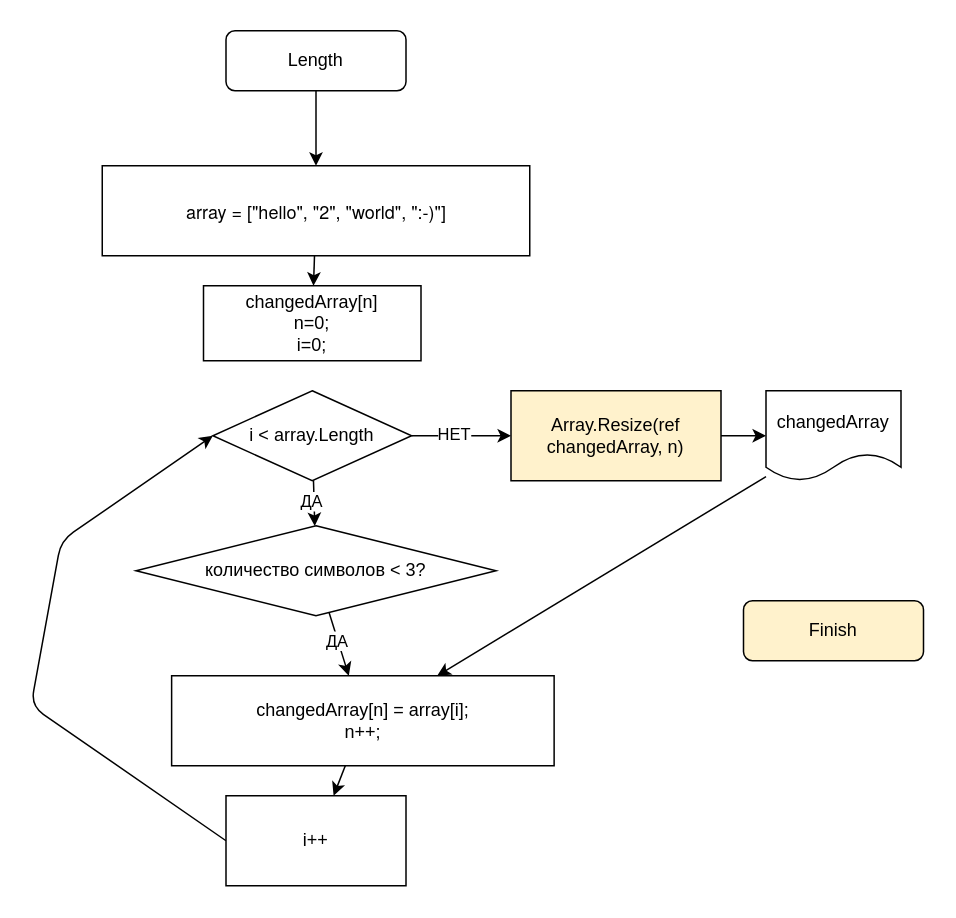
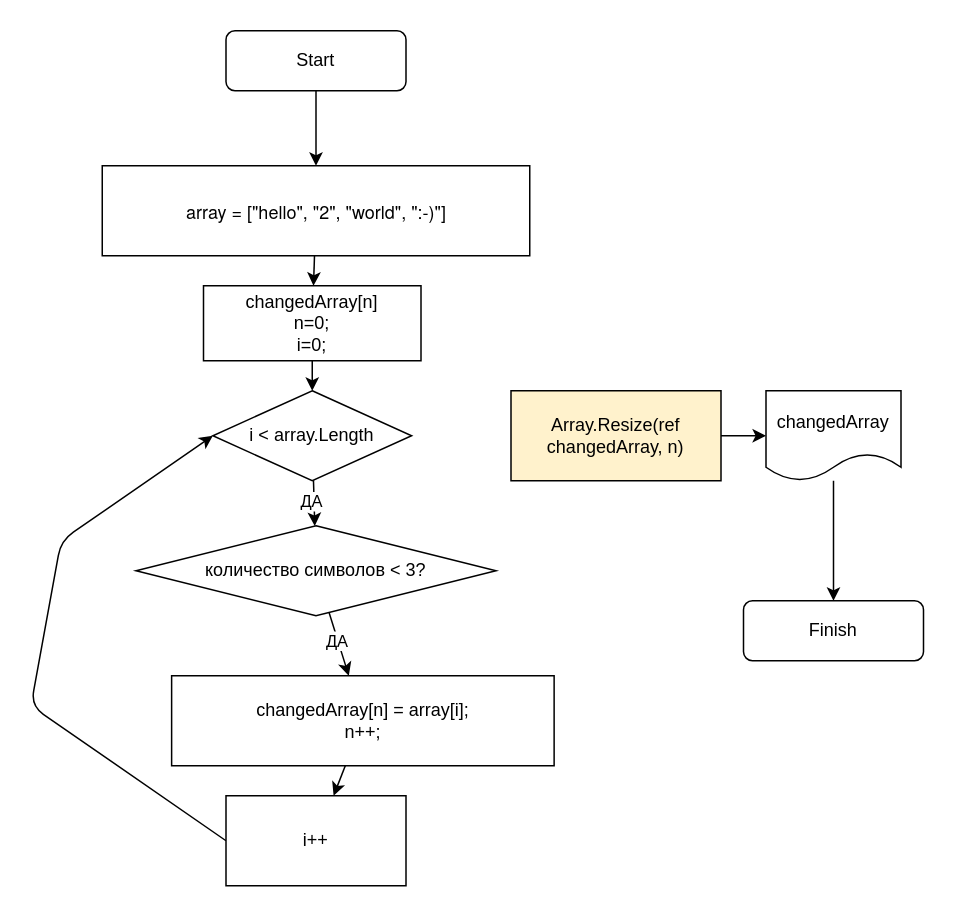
- <mxCell id="3" value="Length" style="rounded=1;whiteSpace=wrap;html=1;fontSize=12;glass=0;strokeWidth=1;shadow=0;" vertex="1" parent="1"><mxGeometry x="150" y="20" width="120" height="40" as="geometry" /></mxCell>
+ <mxCell id="3" value="Start" style="rounded=1;whiteSpace=wrap;html=1;fontSize=12;glass=0;strokeWidth=1;shadow=0;" vertex="1" parent="1"><mxGeometry x="150" y="20" width="120" height="40" as="geometry" /></mxCell>
+ <mxCell id="11" value="" style="edgeStyle=none;html=1;" edge="1" parent="1" source="12" target="19"><mxGeometry relative="1" as="geometry" /></mxCell>
- <mxCell id="17" value="" style="edgeStyle=none;html=1;" edge="1" parent="1" source="19" target="24"><mxGeometry relative="1" as="geometry" /></mxCell>
- <mxCell id="18" value="НЕТ" style="edgeLabel;html=1;align=center;verticalAlign=middle;resizable=0;points=[];" vertex="1" connectable="0" parent="17"><mxGeometry x="-0.147" y="2" relative="1" as="geometry"><mxPoint as="offset" /></mxGeometry></mxCell>
- <mxCell id="20" value="" style="edgeStyle=none;html=1;" edge="1" parent="1" source="21" target="10"><mxGeometry relative="1" as="geometry" /></mxCell>
+ <mxCell id="20" value="" style="edgeStyle=none;html=1;" edge="1" parent="1" source="21" target="22"><mxGeometry relative="1" as="geometry" /></mxCell>
- <mxCell id="22" value="Finish" style="rounded=1;whiteSpace=wrap;html=1;fontSize=12;glass=0;strokeWidth=1;shadow=0;fillColor=#fff2cc;" vertex="1" parent="1"><mxGeometry x="495" y="400" width="120" height="40" as="geometry" /></mxCell>
+ <mxCell id="22" value="Finish" style="rounded=1;whiteSpace=wrap;html=1;fontSize=12;glass=0;strokeWidth=1;shadow=0;" vertex="1" parent="1"><mxGeometry x="495" y="400" width="120" height="40" as="geometry" /></mxCell>
